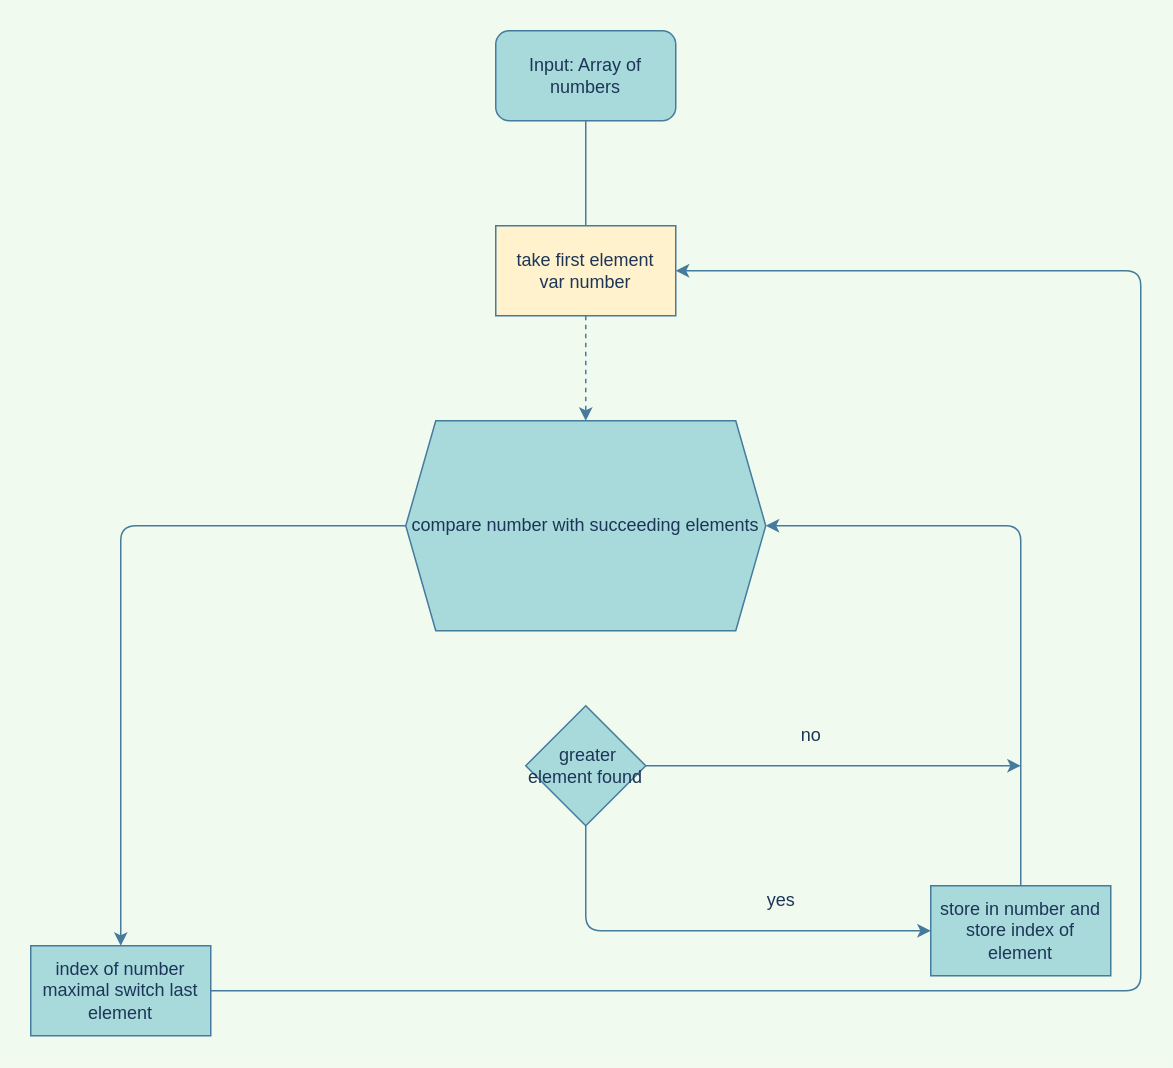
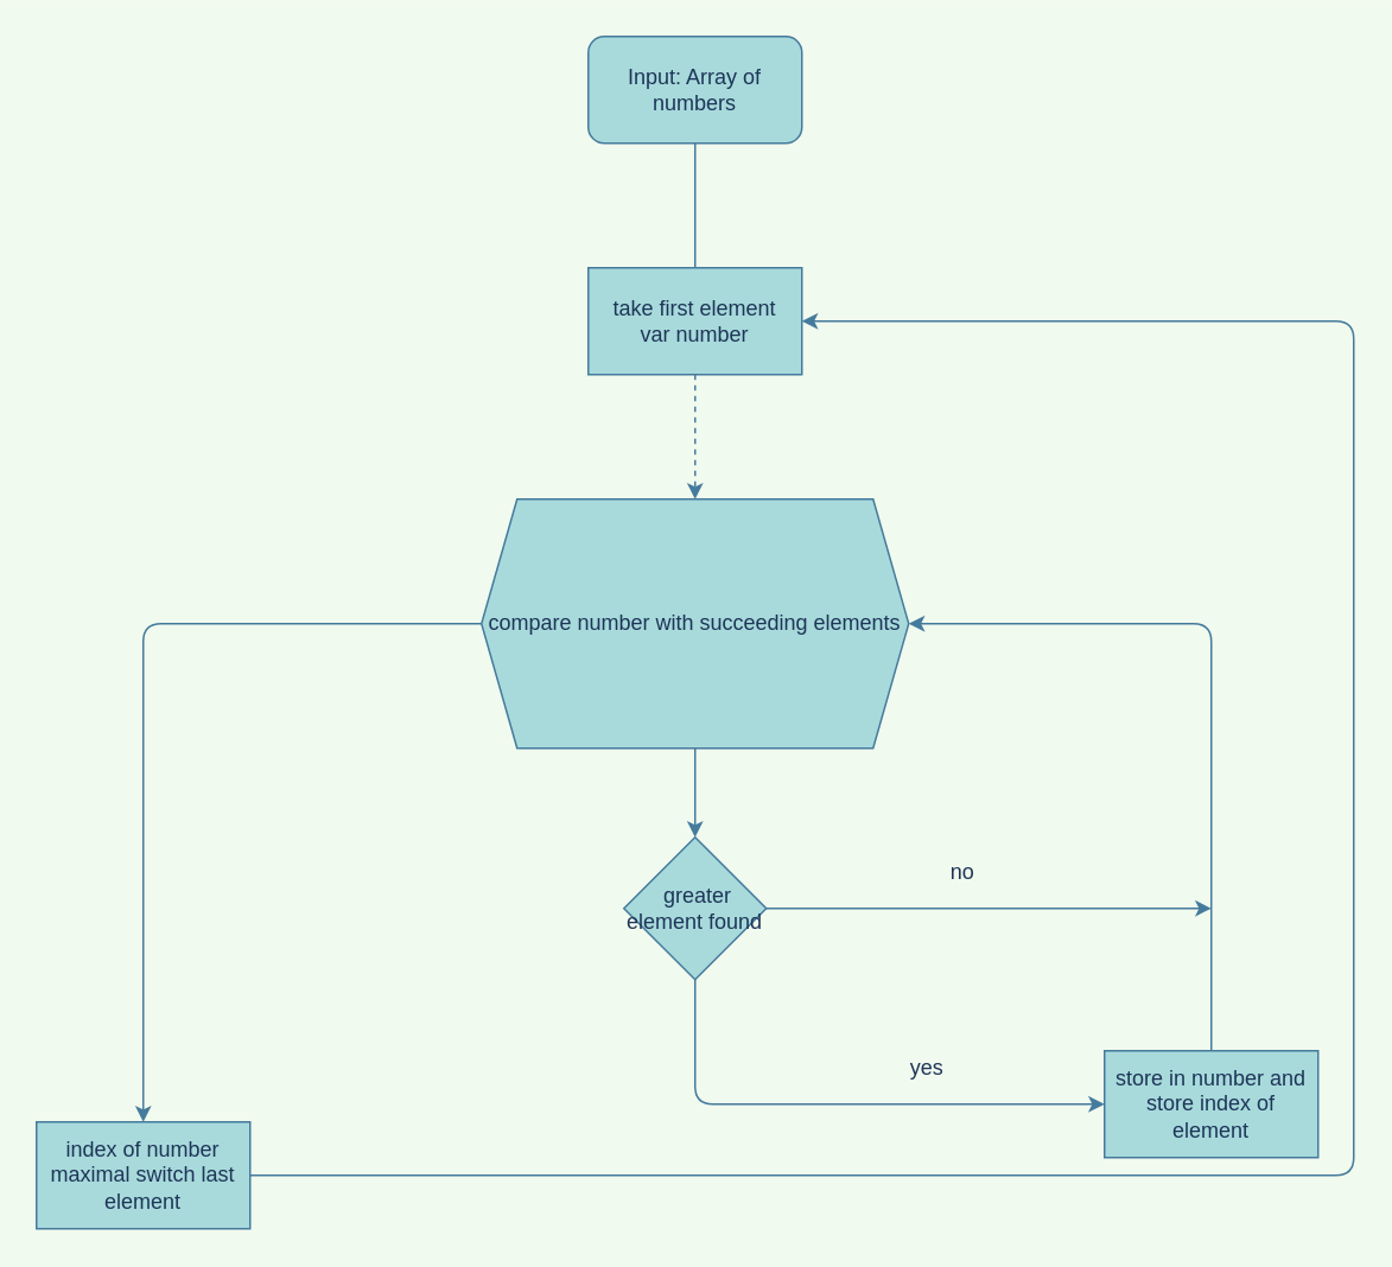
- <mxCell id="5" value="take first element&lt;br&gt;var number" style="whiteSpace=wrap;html=1;rounded=0;sketch=0;fontColor=#1D3557;strokeColor=#457B9D;fillColor=#fff2cc;" vertex="1" parent="1"><mxGeometry x="330" y="150" width="120" height="60" as="geometry" /></mxCell>
+ <mxCell id="5" value="take first element&lt;br&gt;var number" style="whiteSpace=wrap;html=1;rounded=0;sketch=0;fontColor=#1D3557;strokeColor=#457B9D;fillColor=#A8DADC;" vertex="1" parent="1"><mxGeometry x="330" y="150" width="120" height="60" as="geometry" /></mxCell>
+ <mxCell id="6" value="" style="edgeStyle=orthogonalEdgeStyle;curved=0;rounded=1;sketch=0;orthogonalLoop=1;jettySize=auto;html=1;fontColor=#1D3557;strokeColor=#457B9D;fillColor=#A8DADC;" edge="1" parent="1" source="8" target="11"><mxGeometry relative="1" as="geometry" /></mxCell>
